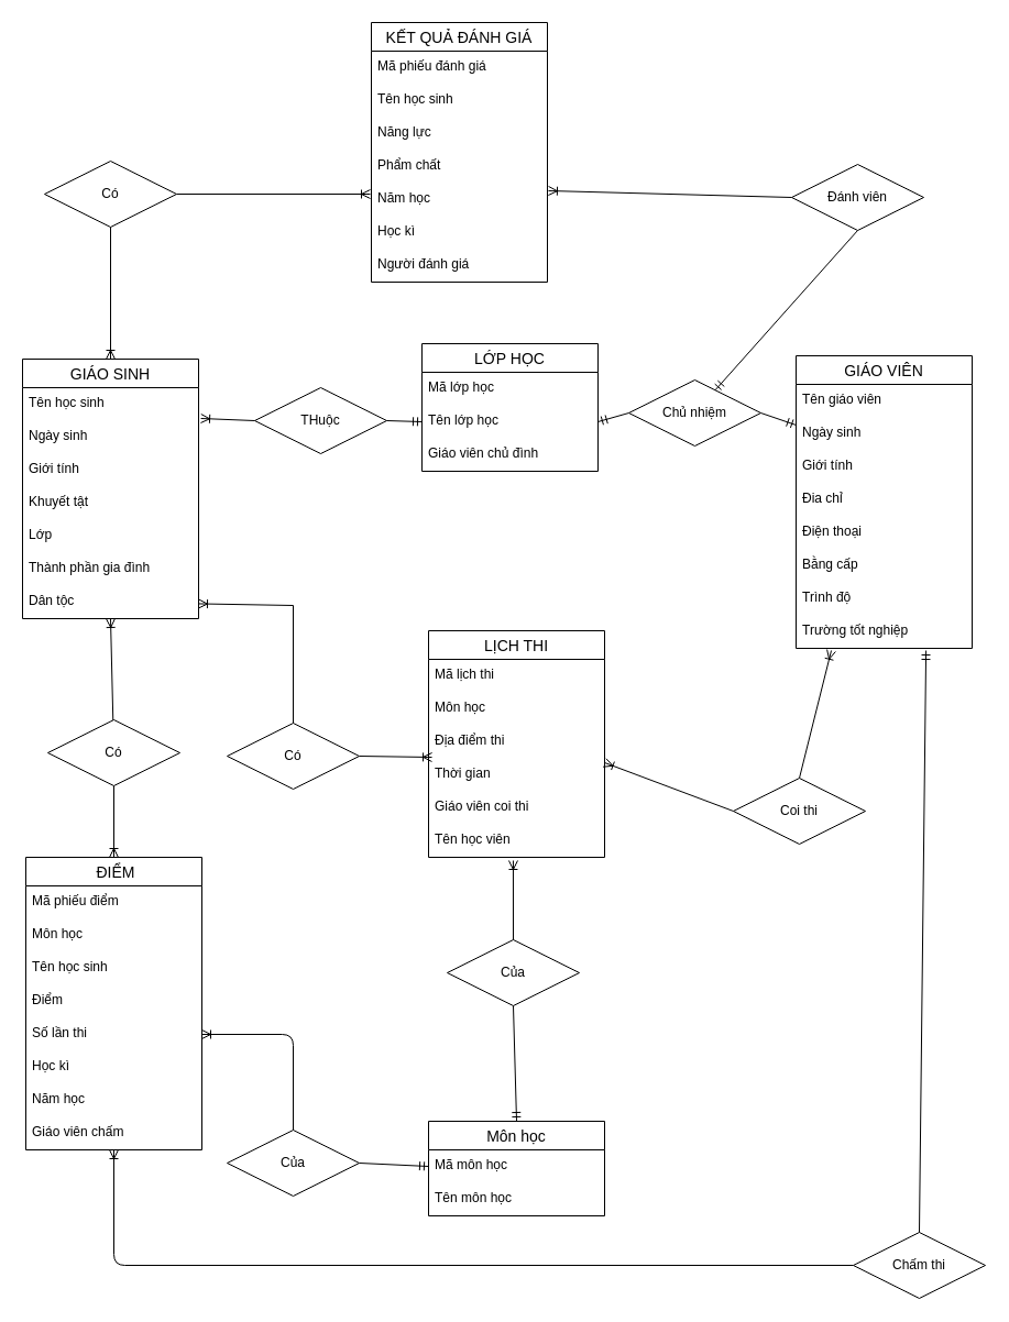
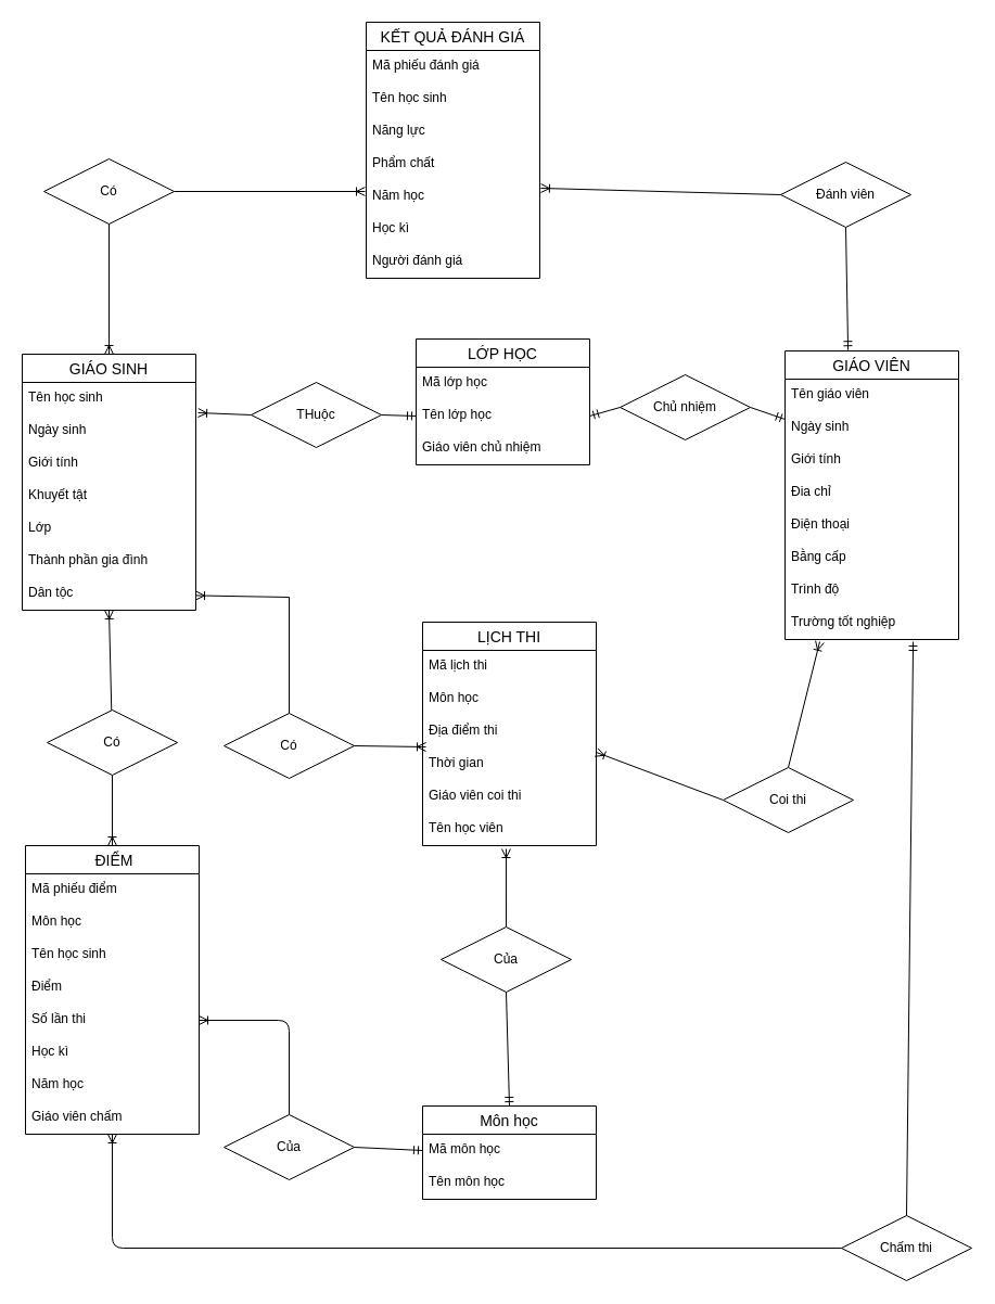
- <mxCell id="75" value="" style="fontSize=12;html=1;endArrow=ERmandOne;exitX=0.5;exitY=1;exitDx=0;exitDy=0;rounded=0;" parent="1" source="74" target="39" edge="1"><mxGeometry width="100" height="100" relative="1" as="geometry"><mxPoint x="701" y="395" as="sourcePoint" /><mxPoint x="733.96" y="395.99" as="targetPoint" /></mxGeometry></mxCell>
+ <mxCell id="75" value="" style="fontSize=12;html=1;endArrow=ERmandOne;exitX=0.5;exitY=1;exitDx=0;exitDy=0;rounded=0;entryX=0.363;entryY=-0.003;entryDx=0;entryDy=0;entryPerimeter=0;" parent="1" source="74" target="10" edge="1"><mxGeometry width="100" height="100" relative="1" as="geometry"><mxPoint x="701" y="395" as="sourcePoint" /><mxPoint x="733.96" y="395.99" as="targetPoint" /></mxGeometry></mxCell>
- <mxCell id="22" value="Giáo viên chủ đình&#10;" style="text;strokeColor=none;fillColor=none;spacingLeft=4;spacingRight=4;overflow=hidden;rotatable=0;points=[[0,0.5],[1,0.5]];portConstraint=eastwest;fontSize=12;" parent="19" vertex="1"><mxGeometry y="86" width="160" height="30" as="geometry" /></mxCell>
+ <mxCell id="22" value="Giáo viên chủ nhiệm&#10;" style="text;strokeColor=none;fillColor=none;spacingLeft=4;spacingRight=4;overflow=hidden;rotatable=0;points=[[0,0.5],[1,0.5]];portConstraint=eastwest;fontSize=12;" parent="19" vertex="1"><mxGeometry y="86" width="160" height="30" as="geometry" /></mxCell>
